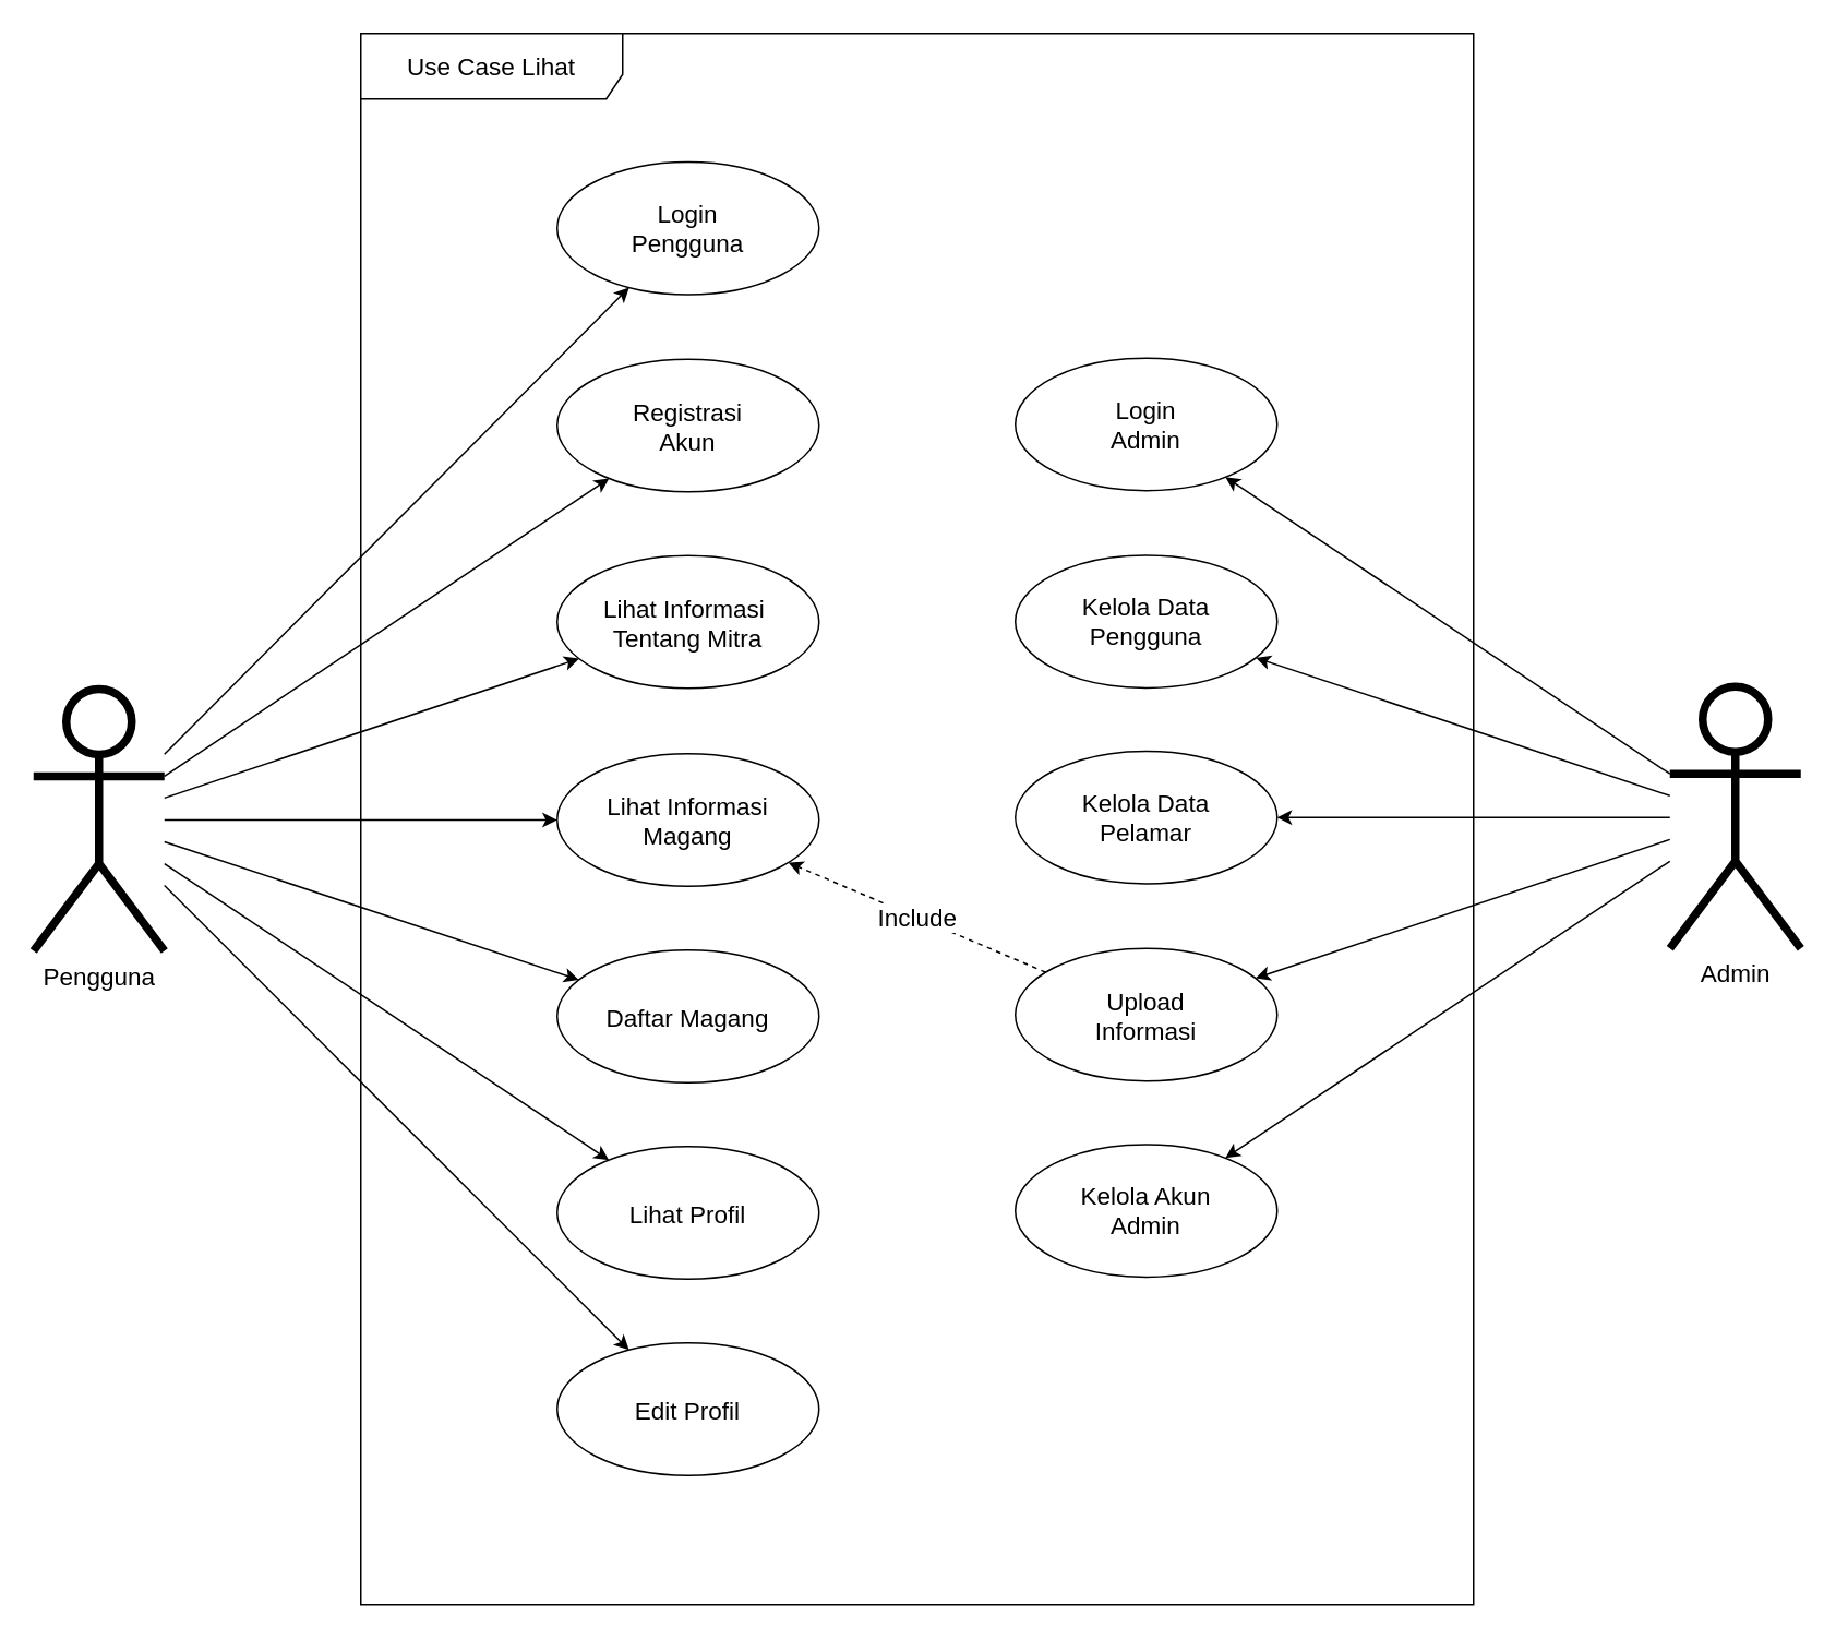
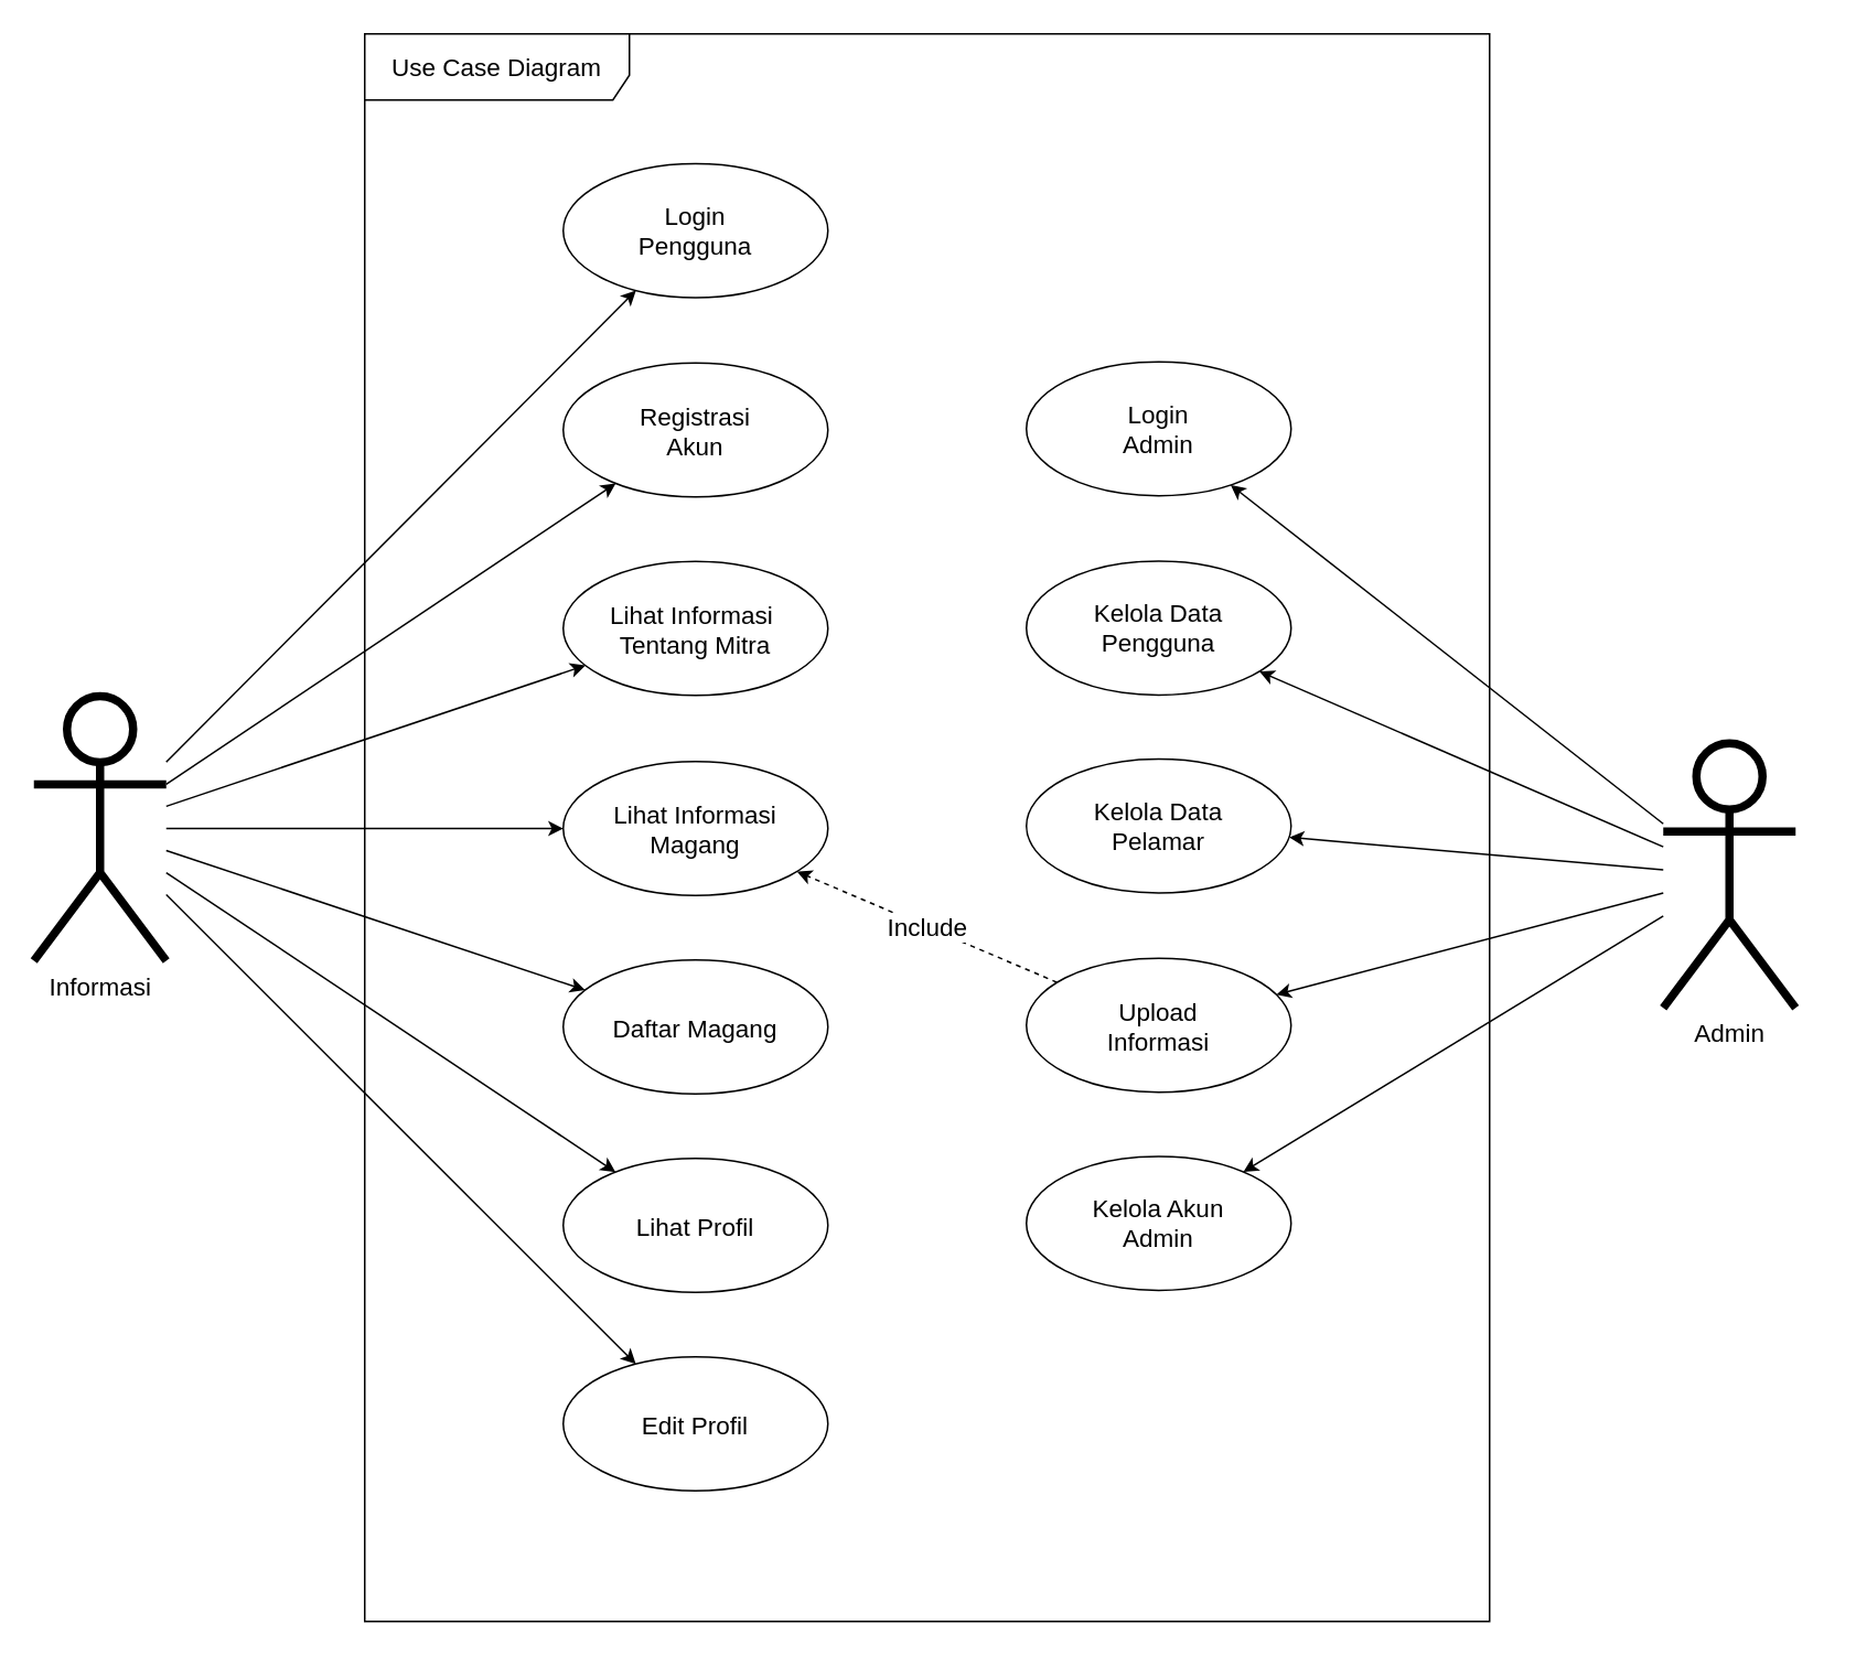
- <mxCell id="29" value="&lt;font style=&quot;font-size: 15px;&quot;&gt;Use Case Lihat&lt;/font&gt;" style="shape=umlFrame;whiteSpace=wrap;html=1;pointerEvents=0;recursiveResize=0;container=1;collapsible=0;width=160;height=40;strokeWidth=1;" parent="1" vertex="1"><mxGeometry x="220" y="20" width="680" height="960" as="geometry" /></mxCell>
+ <mxCell id="29" value="&lt;font style=&quot;font-size: 15px;&quot;&gt;Use Case Diagram&lt;/font&gt;" style="shape=umlFrame;whiteSpace=wrap;html=1;pointerEvents=0;recursiveResize=0;container=1;collapsible=0;width=160;height=40;strokeWidth=1;" parent="1" vertex="1"><mxGeometry x="220" y="20" width="680" height="960" as="geometry" /></mxCell>
- <mxCell id="3" value="&lt;font style=&quot;font-size: 15px;&quot;&gt;Admin&lt;/font&gt;" style="shape=umlActor;verticalLabelPosition=bottom;verticalAlign=top;html=1;outlineConnect=0;strokeWidth=5;" parent="1" vertex="1"><mxGeometry x="1020" y="419" width="80" height="160" as="geometry" /></mxCell>
+ <mxCell id="3" value="&lt;font style=&quot;font-size: 15px;&quot;&gt;Admin&lt;/font&gt;" style="shape=umlActor;verticalLabelPosition=bottom;verticalAlign=top;html=1;outlineConnect=0;strokeWidth=5;" parent="1" vertex="1"><mxGeometry x="1005" y="449" width="80" height="160" as="geometry" /></mxCell>
- <mxCell id="2" value="&lt;font style=&quot;font-size: 15px;&quot;&gt;Pengguna&lt;/font&gt;" style="shape=umlActor;verticalLabelPosition=bottom;verticalAlign=top;html=1;outlineConnect=0;strokeWidth=5;" parent="1" vertex="1"><mxGeometry x="20" y="420.5" width="80" height="160" as="geometry" /></mxCell>
+ <mxCell id="2" value="&lt;font style=&quot;font-size: 15px;&quot;&gt;Informasi&lt;/font&gt;" style="shape=umlActor;verticalLabelPosition=bottom;verticalAlign=top;html=1;outlineConnect=0;strokeWidth=5;" parent="1" vertex="1"><mxGeometry x="20" y="420.5" width="80" height="160" as="geometry" /></mxCell>
